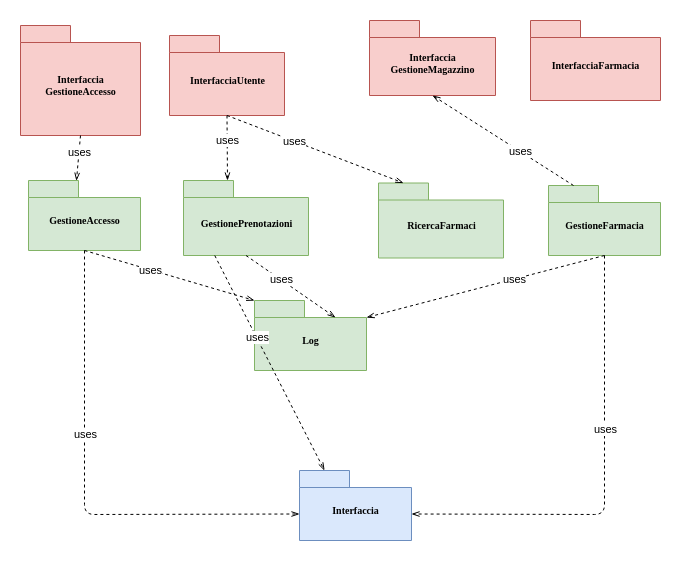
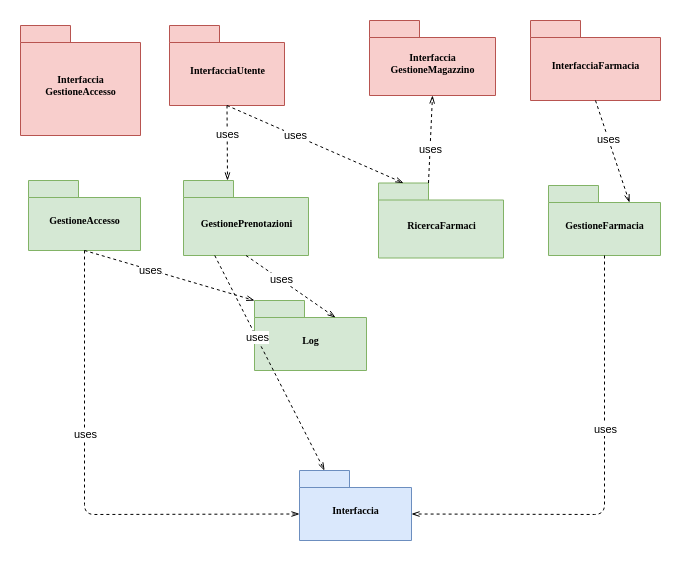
- <mxCell id="6" value="InterfacciaUtente" style="shape=folder;fontStyle=1;spacingTop=10;tabWidth=50;tabHeight=17;tabPosition=left;html=1;rounded=0;shadow=0;comic=0;labelBackgroundColor=none;strokeColor=#b85450;strokeWidth=1;fillColor=#f8cecc;fontFamily=Verdana;fontSize=10;align=center;" vertex="1" parent="1"><mxGeometry x="169" y="35" width="115" height="80" as="geometry" /></mxCell>
+ <mxCell id="6" value="InterfacciaUtente" style="shape=folder;fontStyle=1;spacingTop=10;tabWidth=50;tabHeight=17;tabPosition=left;html=1;rounded=0;shadow=0;comic=0;labelBackgroundColor=none;strokeColor=#b85450;strokeWidth=1;fillColor=#f8cecc;fontFamily=Verdana;fontSize=10;align=center;" vertex="1" parent="1"><mxGeometry x="169" y="25" width="115" height="80" as="geometry" /></mxCell>
+ <mxCell id="18" value="" style="endArrow=openThin;html=1;dashed=1;endFill=0;exitX=0;exitY=0;exitDx=50;exitDy=0;exitPerimeter=0;entryX=0.5;entryY=1;entryDx=0;entryDy=0;entryPerimeter=0;" edge="1" parent="1" source="11" target="10"><mxGeometry width="50" height="50" relative="1" as="geometry"><mxPoint x="286.5" y="207" as="sourcePoint" /><mxPoint x="436" y="103" as="targetPoint" /></mxGeometry></mxCell>
+ <mxCell id="19" value="uses" style="edgeLabel;html=1;align=center;verticalAlign=middle;resizable=0;points=[];" vertex="1" connectable="0" parent="18"><mxGeometry x="-0.235" relative="1" as="geometry"><mxPoint as="offset" /></mxGeometry></mxCell>
- <mxCell id="16" value="" style="endArrow=openThin;html=1;dashed=1;endFill=0;exitX=0;exitY=0;exitDx=25;exitDy=0;exitPerimeter=0;entryX=0.5;entryY=1;entryDx=0;entryDy=0;entryPerimeter=0;" edge="1" parent="1" source="9" target="10"><mxGeometry width="50" height="50" relative="1" as="geometry"><mxPoint x="340.5" y="130" as="sourcePoint" /><mxPoint x="339" y="205" as="targetPoint" /></mxGeometry></mxCell>
- <mxCell id="17" value="uses" style="edgeLabel;html=1;align=center;verticalAlign=middle;resizable=0;points=[];" vertex="1" connectable="0" parent="16"><mxGeometry x="-0.235" relative="1" as="geometry"><mxPoint as="offset" /></mxGeometry></mxCell>
+ <mxCell id="22" value="" style="endArrow=openThin;html=1;dashed=1;endFill=0;exitX=0.5;exitY=1;exitDx=0;exitDy=0;exitPerimeter=0;entryX=0;entryY=0;entryDx=81;entryDy=17;entryPerimeter=0;" edge="1" parent="1" source="5" target="9"><mxGeometry width="50" height="50" relative="1" as="geometry"><mxPoint x="250.5" y="115" as="sourcePoint" /><mxPoint x="413" y="195" as="targetPoint" /></mxGeometry></mxCell>
+ <mxCell id="23" value="uses" style="edgeLabel;html=1;align=center;verticalAlign=middle;resizable=0;points=[];" vertex="1" connectable="0" parent="22"><mxGeometry x="-0.235" relative="1" as="geometry"><mxPoint as="offset" /></mxGeometry></mxCell>
- <mxCell id="12" value="" style="endArrow=openThin;html=1;exitX=0.5;exitY=1;exitDx=0;exitDy=0;exitPerimeter=0;dashed=1;endFill=0;entryX=0.428;entryY=0.004;entryDx=0;entryDy=0;entryPerimeter=0;" edge="1" parent="1" source="7" target="4"><mxGeometry width="50" height="50" relative="1" as="geometry"><mxPoint x="329" y="270" as="sourcePoint" /><mxPoint x="379" y="220" as="targetPoint" /></mxGeometry></mxCell>
- <mxCell id="13" value="uses" style="edgeLabel;html=1;align=center;verticalAlign=middle;resizable=0;points=[];" vertex="1" connectable="0" parent="12"><mxGeometry x="-0.235" relative="1" as="geometry"><mxPoint as="offset" /></mxGeometry></mxCell>
- <mxCell id="28" value="" style="endArrow=openThin;html=1;dashed=1;endFill=0;exitX=0.5;exitY=1;exitDx=0;exitDy=0;exitPerimeter=0;entryX=0;entryY=0;entryDx=112;entryDy=17;entryPerimeter=0;" edge="1" parent="1" source="9" target="8"><mxGeometry width="50" height="50" relative="1" as="geometry"><mxPoint x="270.5" y="135" as="sourcePoint" /><mxPoint x="433" y="212.5" as="targetPoint" /></mxGeometry></mxCell>
- <mxCell id="29" value="uses" style="edgeLabel;html=1;align=center;verticalAlign=middle;resizable=0;points=[];" vertex="1" connectable="0" parent="28"><mxGeometry x="-0.235" relative="1" as="geometry"><mxPoint as="offset" /></mxGeometry></mxCell>
